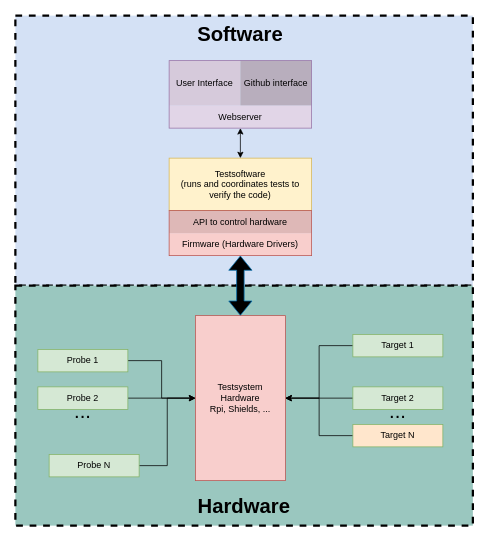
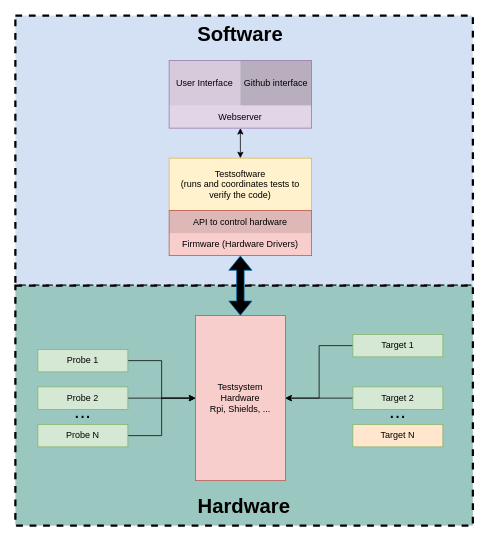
- <mxCell id="23" value="" style="edgeStyle=orthogonalEdgeStyle;rounded=0;orthogonalLoop=1;jettySize=auto;html=1;" edge="1" parent="1" source="24" target="12"><mxGeometry relative="1" as="geometry" /></mxCell>
- <mxCell id="18" value="Probe N" style="rounded=0;whiteSpace=wrap;html=1;fillColor=#d5e8d4;strokeColor=#82b366;" vertex="1" parent="1"><mxGeometry x="65" y="605" width="120" height="30" as="geometry" /></mxCell>
+ <mxCell id="18" value="Probe N" style="rounded=0;whiteSpace=wrap;html=1;fillColor=#d5e8d4;strokeColor=#82b366;" vertex="1" parent="1"><mxGeometry x="50" y="565" width="120" height="30" as="geometry" /></mxCell>
